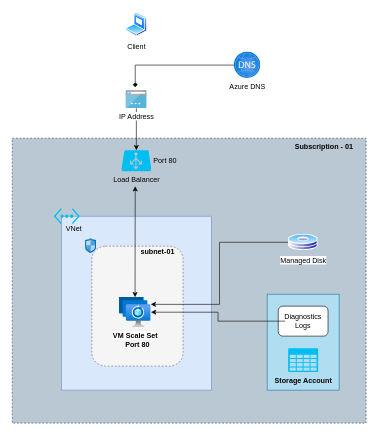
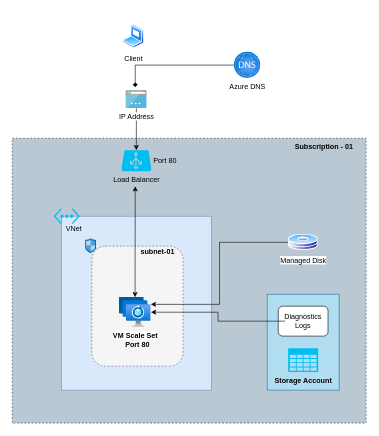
- <mxCell id="4" value="Client" style="image;aspect=fixed;perimeter=ellipsePerimeter;html=1;align=center;shadow=0;dashed=0;spacingTop=3;image=img/lib/active_directory/laptop_client.svg;" parent="1" vertex="1"><mxGeometry x="209" y="20" width="36" height="40" as="geometry" /></mxCell>
+ <mxCell id="4" value="Client" style="image;aspect=fixed;perimeter=ellipsePerimeter;html=1;align=center;shadow=0;dashed=0;spacingTop=3;image=img/lib/active_directory/laptop_client.svg;" parent="1" vertex="1"><mxGeometry x="204" y="40" width="36" height="40" as="geometry" /></mxCell>
